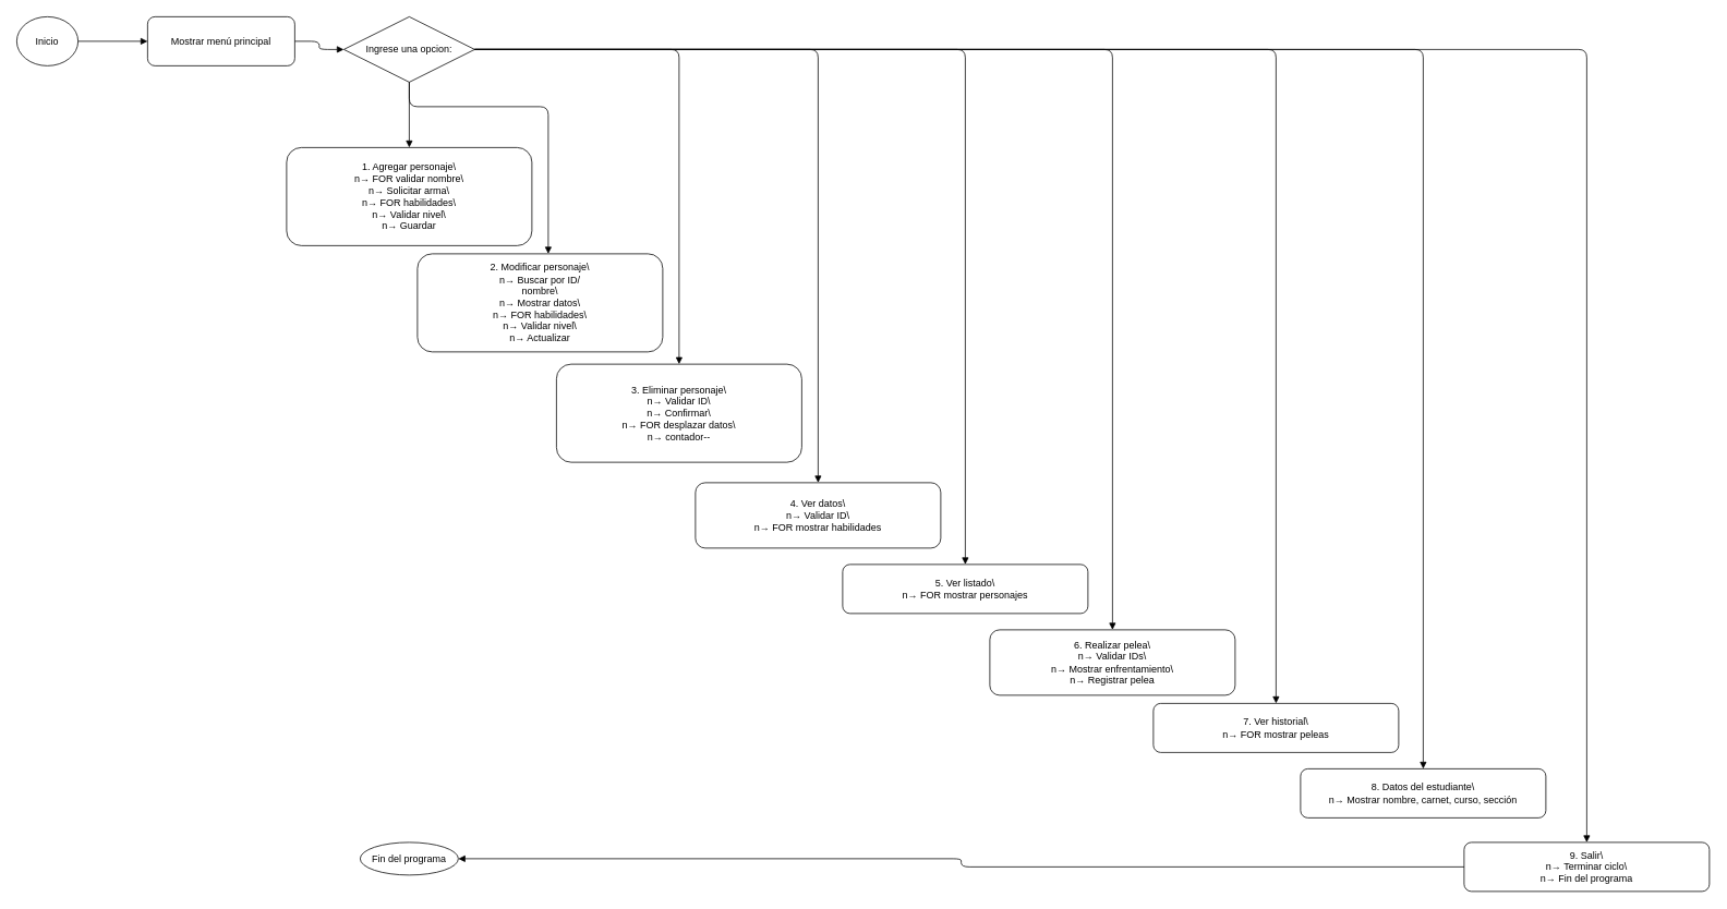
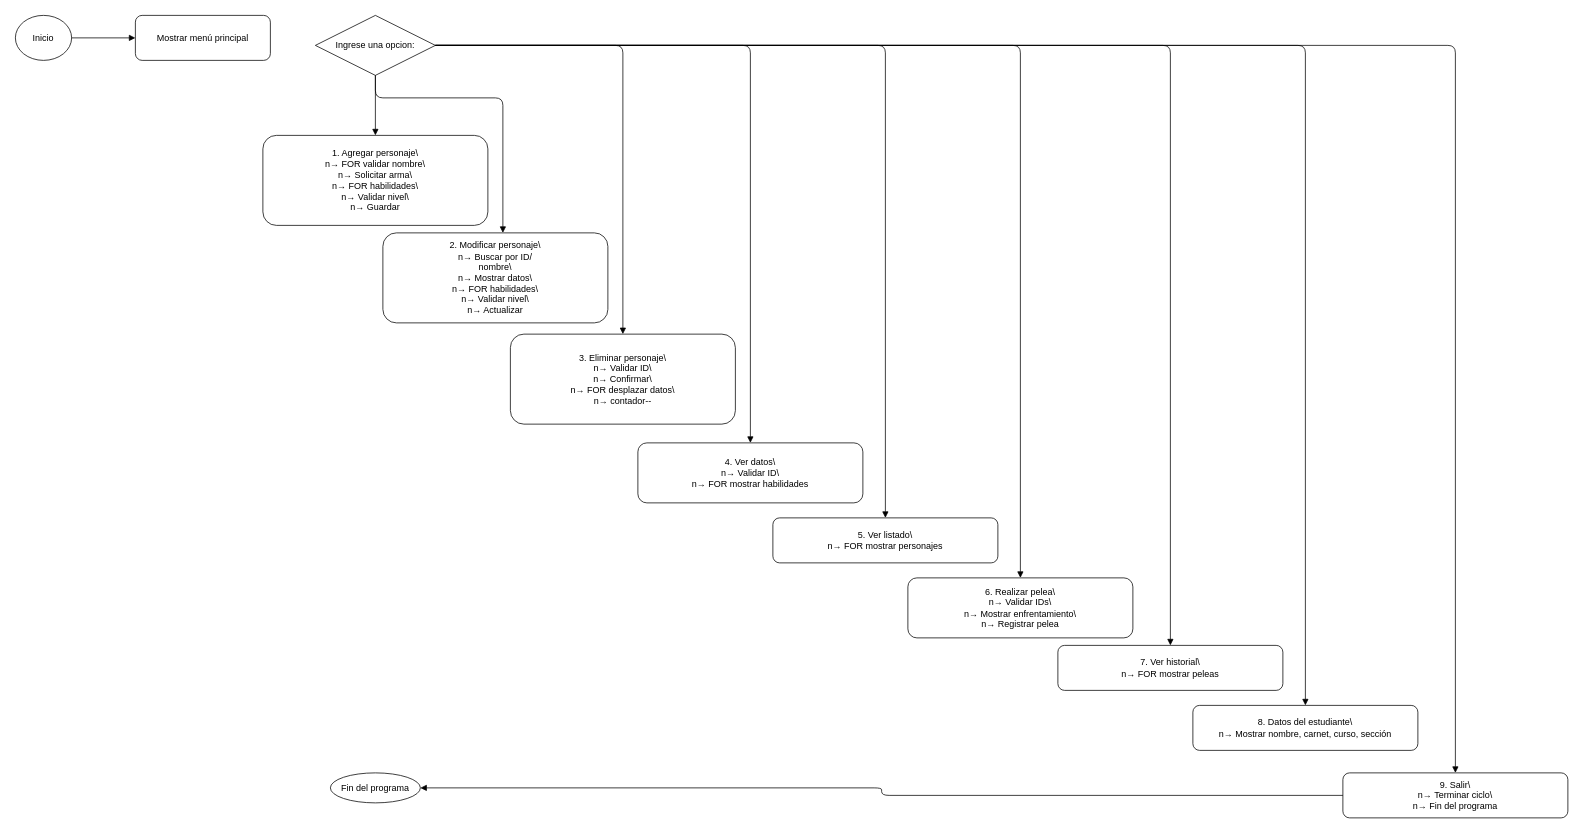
- <mxCell id="6" style="edgeStyle=orthogonalEdgeStyle;endArrow=block;" parent="1" source="3" target="5" edge="1"><mxGeometry relative="1" as="geometry" /></mxCell>
